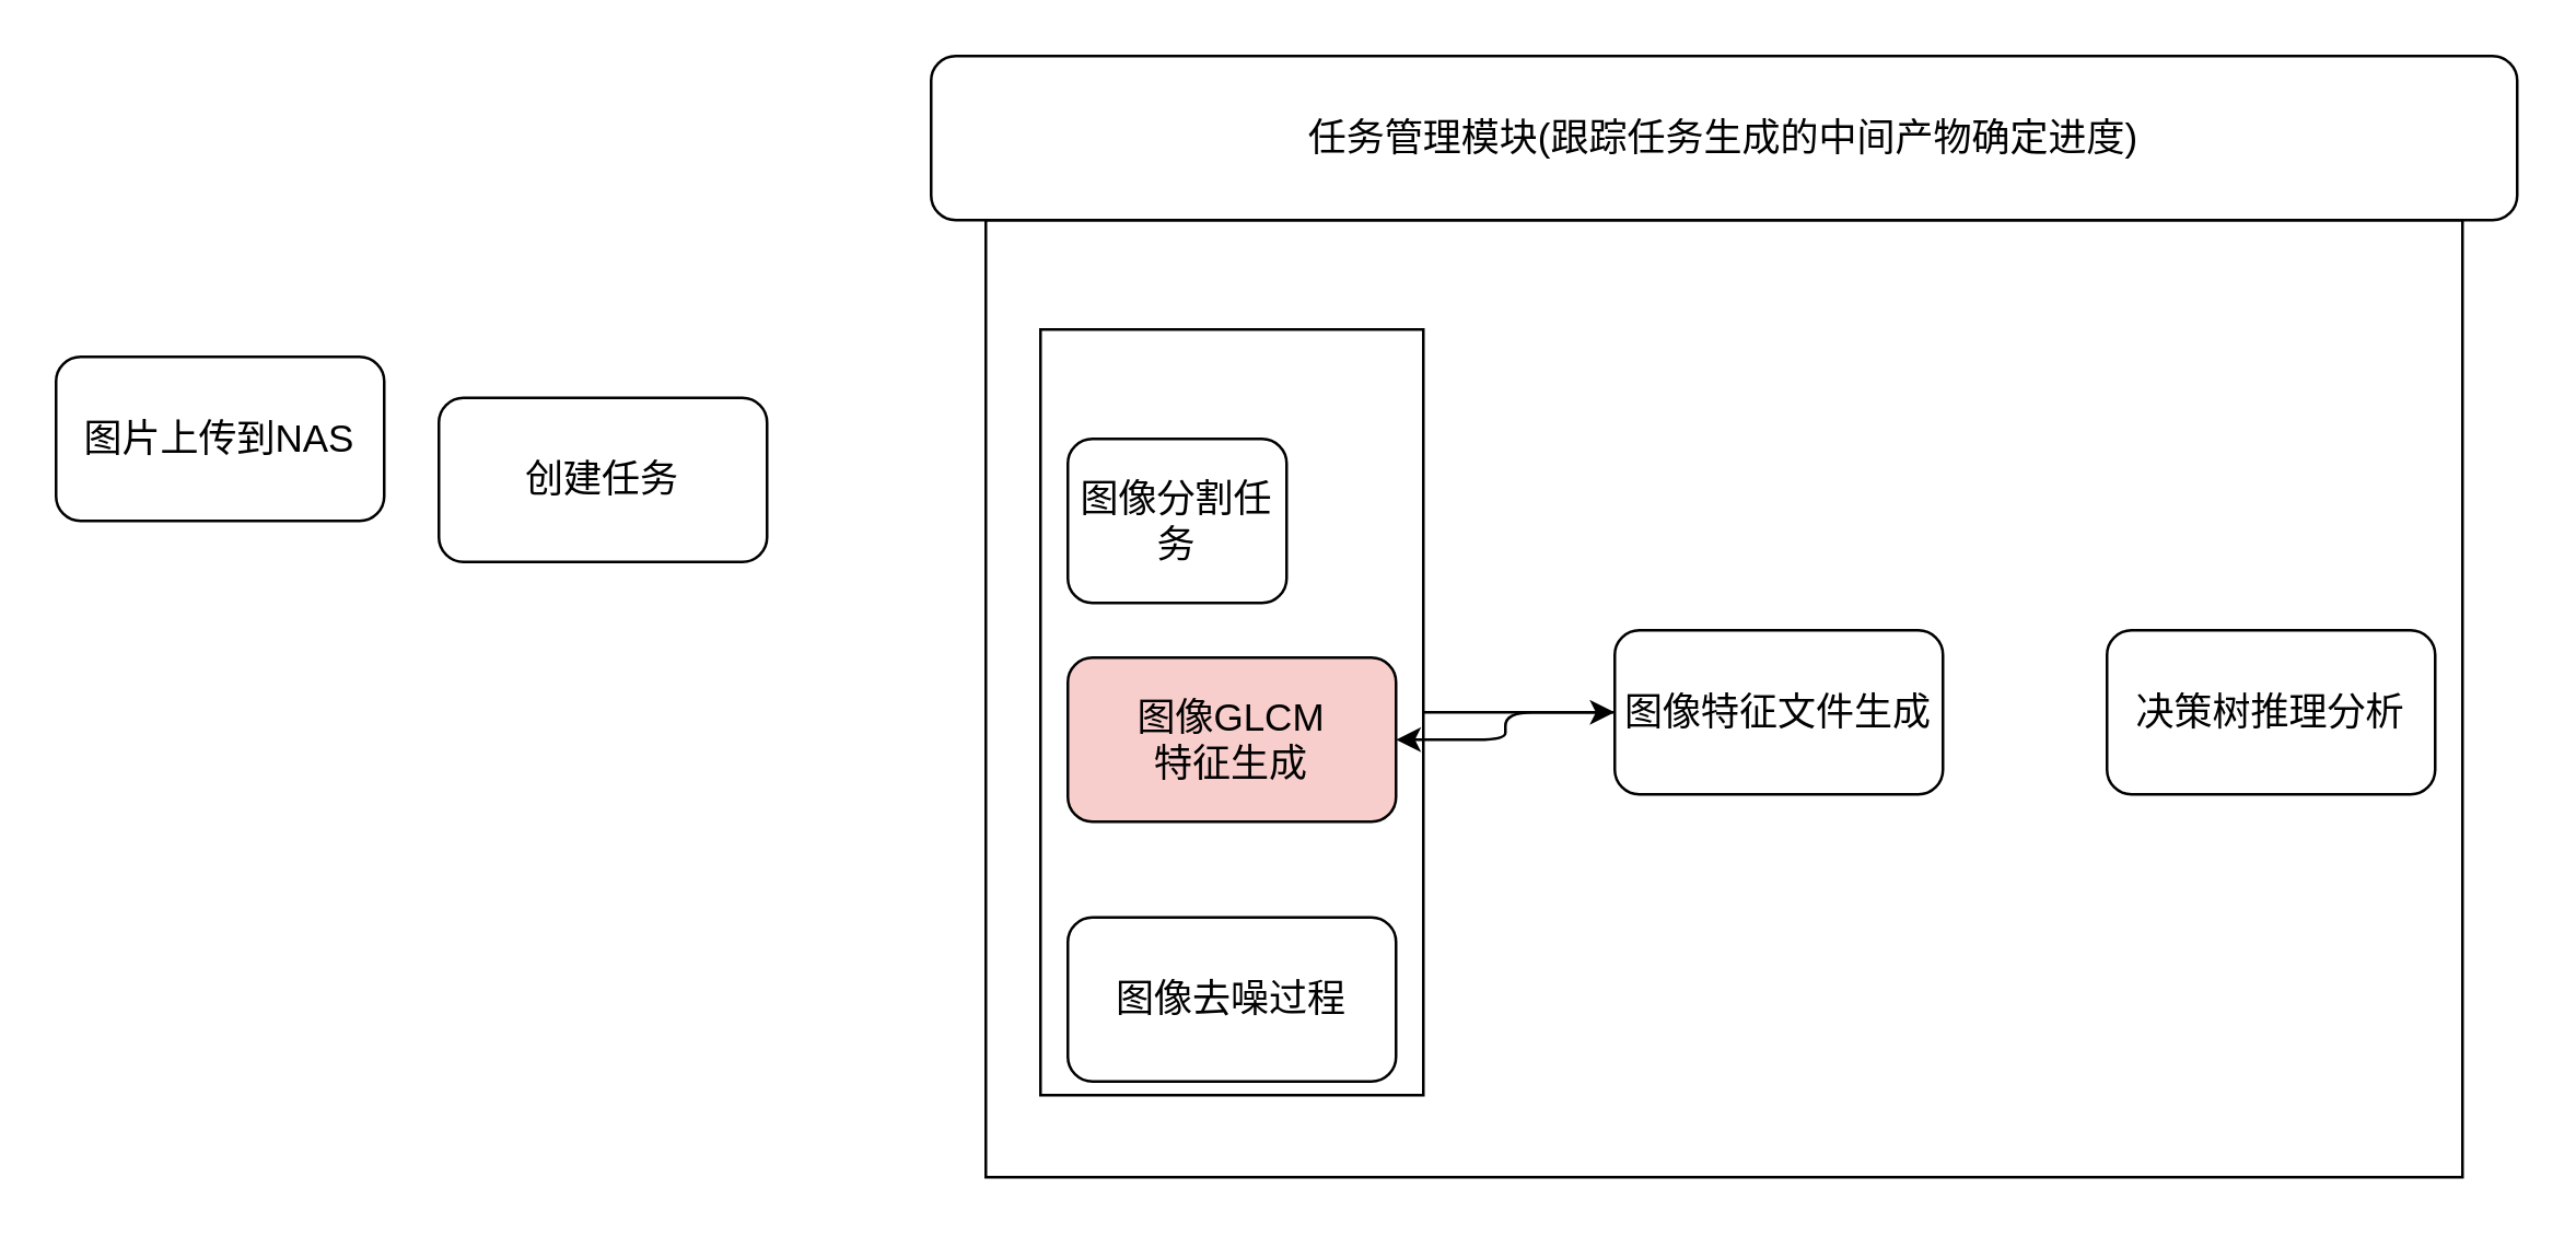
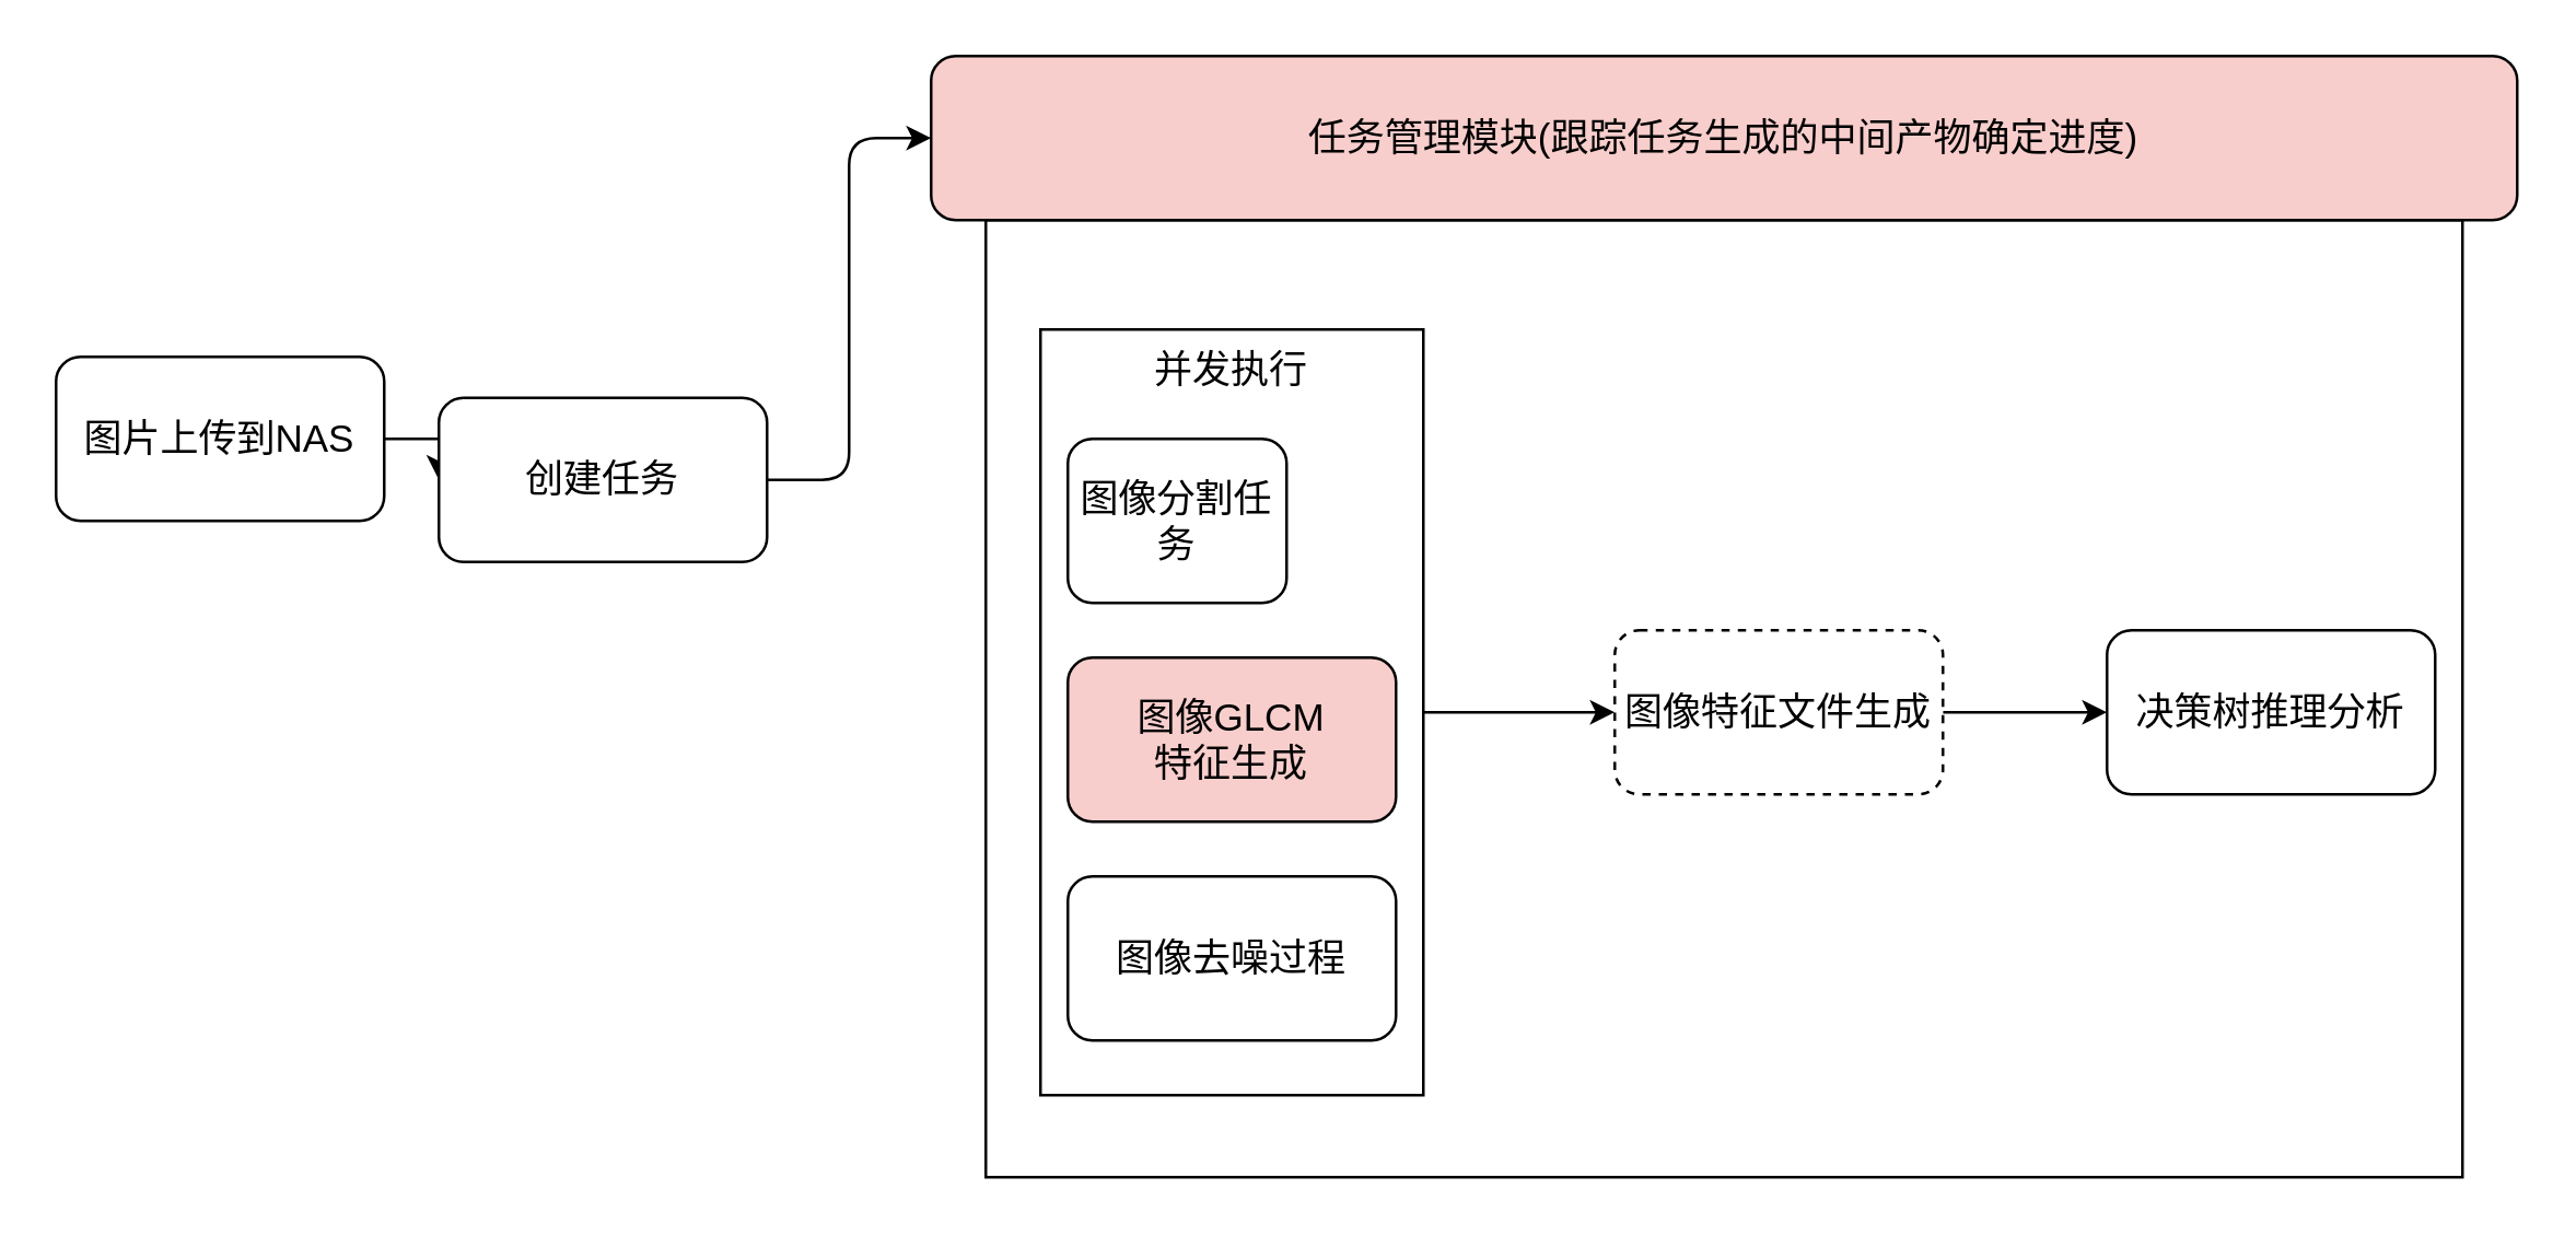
- <mxCell id="9" value="任务管理模块(跟踪任务生成的中间产物确定进度)" style="rounded=1;whiteSpace=wrap;html=1;fontSize=14;" parent="1" vertex="1"><mxGeometry x="340" y="20" width="580" height="60" as="geometry" /></mxCell>
+ <mxCell id="9" value="任务管理模块(跟踪任务生成的中间产物确定进度)" style="rounded=1;whiteSpace=wrap;html=1;fontSize=14;fillColor=#f8cecc;" parent="1" vertex="1"><mxGeometry x="340" y="20" width="580" height="60" as="geometry" /></mxCell>
+ <mxCell id="7" value="" style="edgeStyle=orthogonalEdgeStyle;rounded=1;orthogonalLoop=1;jettySize=auto;html=1;entryX=0;entryY=0.5;entryDx=0;entryDy=0;" parent="1" source="8" target="9" edge="1"><mxGeometry relative="1" as="geometry" /></mxCell>
+ <mxCell id="11" value="并发执行" style="text;html=1;strokeColor=none;fillColor=none;align=center;verticalAlign=middle;whiteSpace=wrap;rounded=0;fontSize=14;" parent="1" vertex="1"><mxGeometry x="420" y="120" width="60" height="30" as="geometry" /></mxCell>
+ <mxCell id="5" value="" style="edgeStyle=orthogonalEdgeStyle;rounded=0;orthogonalLoop=1;jettySize=auto;html=1;" parent="1" source="6" target="8" edge="1"><mxGeometry relative="1" as="geometry" /></mxCell>
- <mxCell id="15" value="图像特征文件生成" style="rounded=1;whiteSpace=wrap;html=1;fontSize=14;" parent="1" vertex="1"><mxGeometry x="590" y="230" width="120" height="60" as="geometry" /></mxCell>
+ <mxCell id="15" value="图像特征文件生成" style="rounded=1;whiteSpace=wrap;html=1;fontSize=14;dashed=1;" parent="1" vertex="1"><mxGeometry x="590" y="230" width="120" height="60" as="geometry" /></mxCell>
- <mxCell id="14" value="" style="edgeStyle=orthogonalEdgeStyle;rounded=1;orthogonalLoop=1;jettySize=auto;html=1;" parent="1" source="15" target="12" edge="1"><mxGeometry relative="1" as="geometry" /></mxCell>
+ <mxCell id="14" value="" style="edgeStyle=orthogonalEdgeStyle;rounded=1;orthogonalLoop=1;jettySize=auto;html=1;" parent="1" source="15" target="16" edge="1"><mxGeometry relative="1" as="geometry" /></mxCell>
- <mxCell id="13" value="图像去噪过程" style="rounded=1;whiteSpace=wrap;html=1;fontSize=14;" parent="1" vertex="1"><mxGeometry x="390" y="335" width="120" height="60" as="geometry" /></mxCell>
+ <mxCell id="13" value="图像去噪过程" style="rounded=1;whiteSpace=wrap;html=1;fontSize=14;" parent="1" vertex="1"><mxGeometry x="390" y="320" width="120" height="60" as="geometry" /></mxCell>
